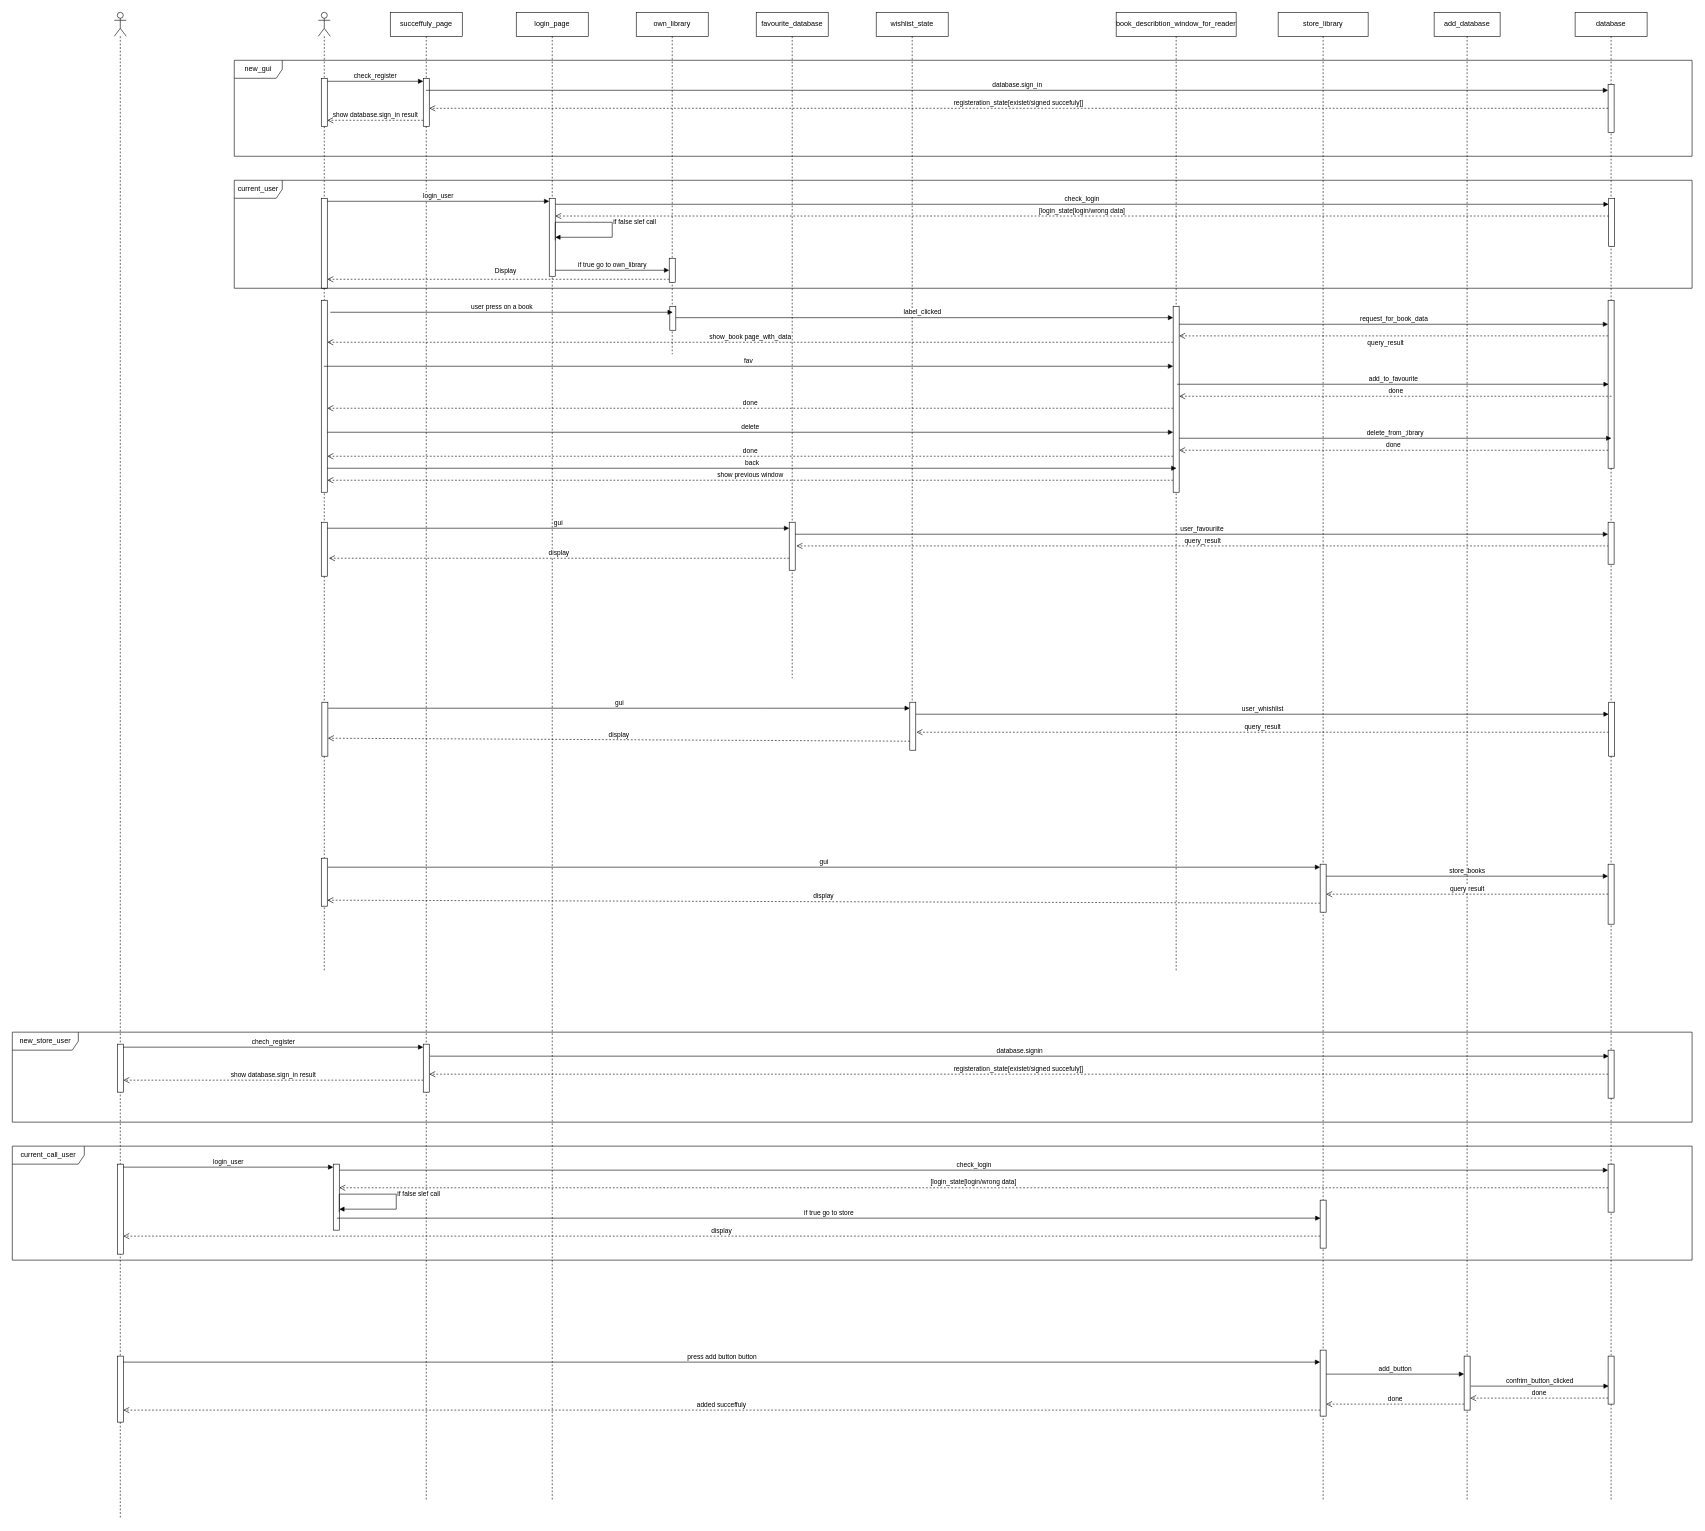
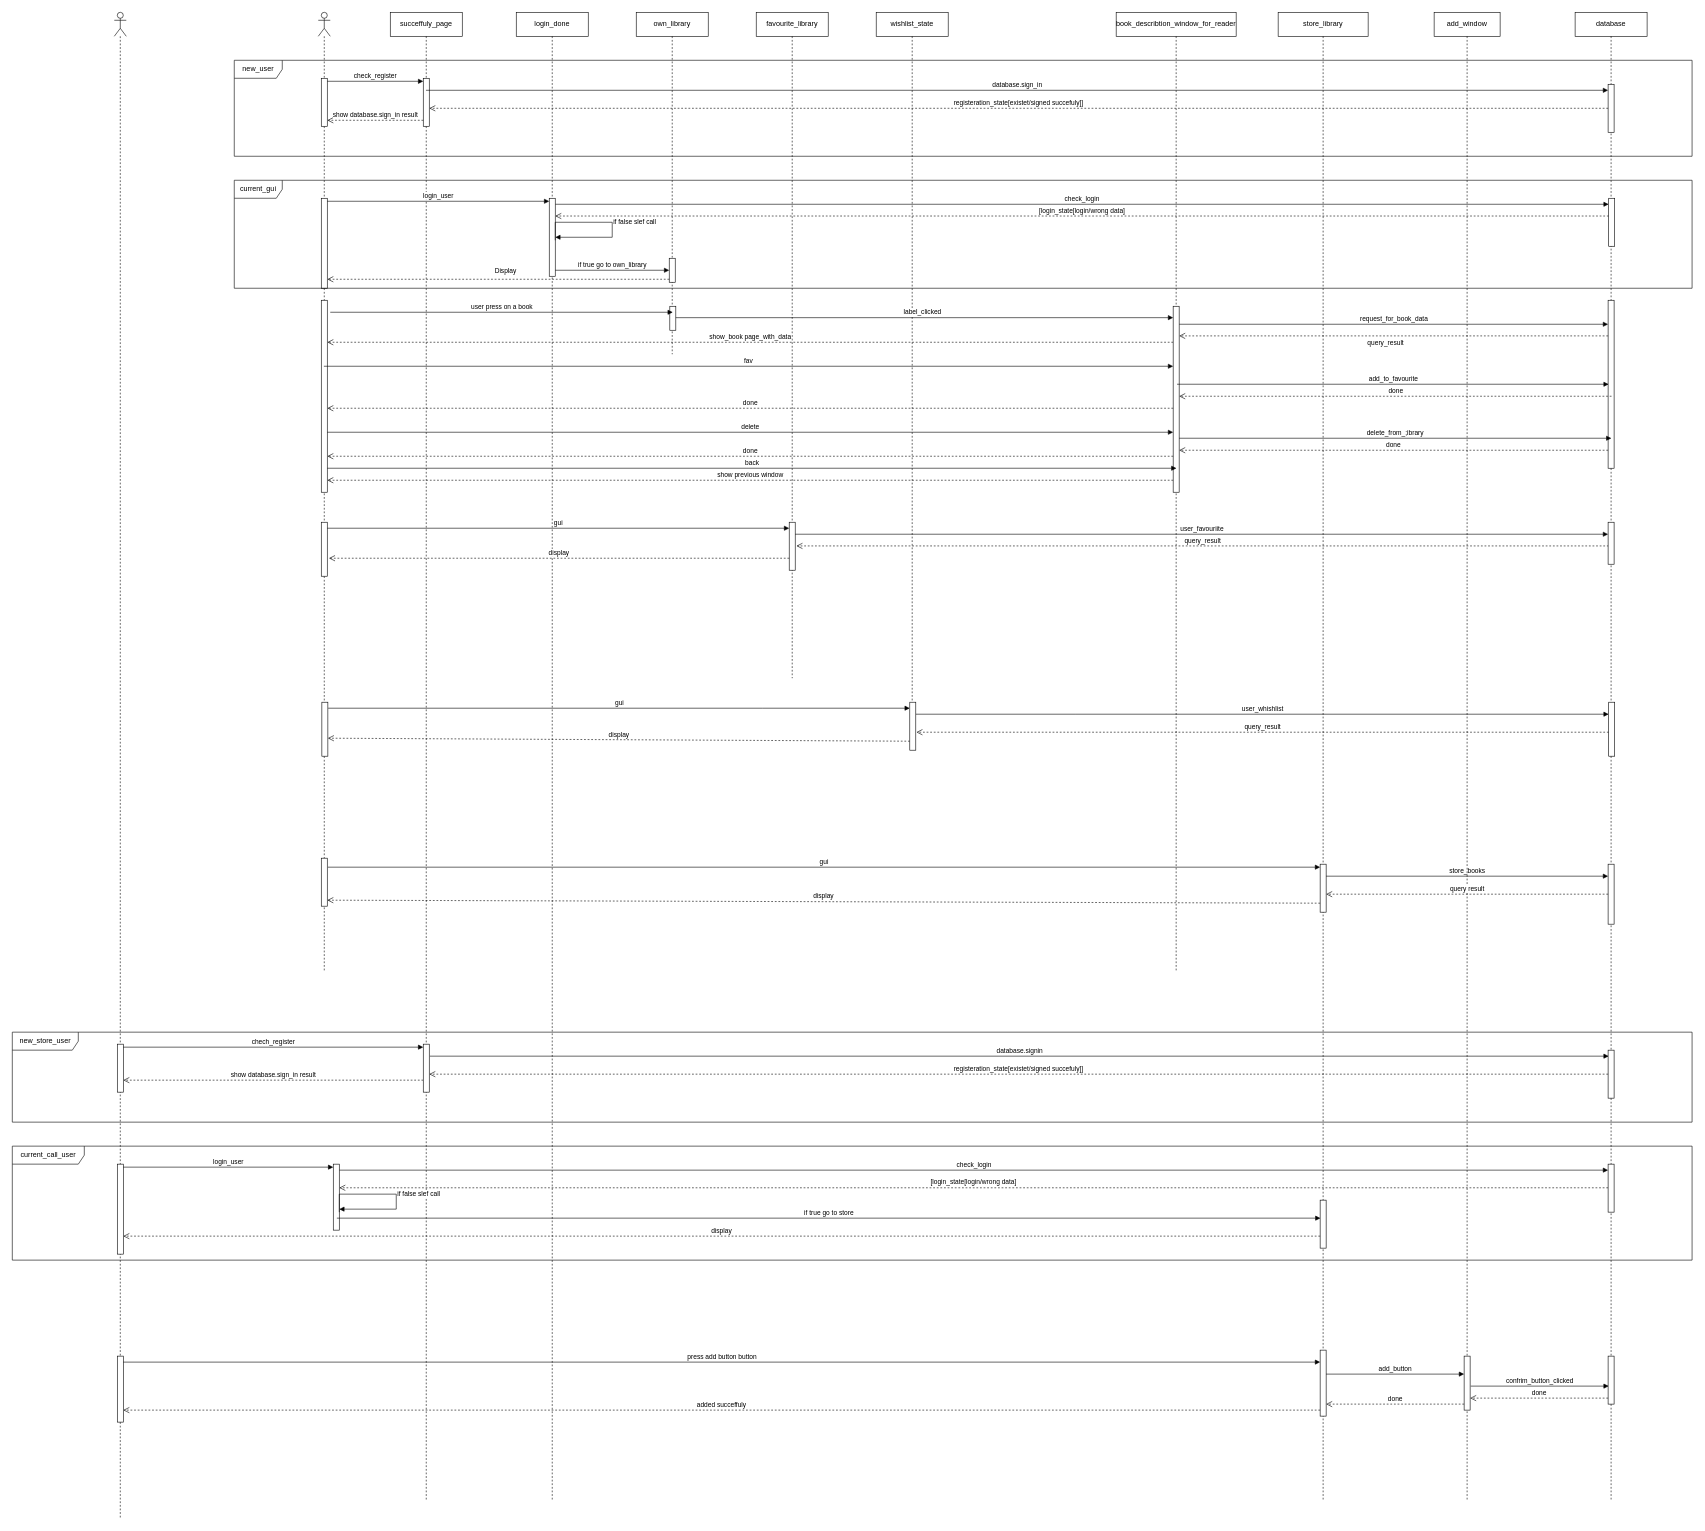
- <mxCell id="2" value="login_page" style="shape=umlLifeline;perimeter=lifelinePerimeter;whiteSpace=wrap;html=1;container=1;dropTarget=0;collapsible=0;recursiveResize=0;outlineConnect=0;portConstraint=eastwest;newEdgeStyle={&quot;curved&quot;:0,&quot;rounded&quot;:0};" parent="1" vertex="1"><mxGeometry x="860" y="20" width="120" height="2480" as="geometry" /></mxCell>
+ <mxCell id="2" value="login_done" style="shape=umlLifeline;perimeter=lifelinePerimeter;whiteSpace=wrap;html=1;container=1;dropTarget=0;collapsible=0;recursiveResize=0;outlineConnect=0;portConstraint=eastwest;newEdgeStyle={&quot;curved&quot;:0,&quot;rounded&quot;:0};" parent="1" vertex="1"><mxGeometry x="860" y="20" width="120" height="2480" as="geometry" /></mxCell>
- <mxCell id="6" value="favourite_database" style="shape=umlLifeline;perimeter=lifelinePerimeter;whiteSpace=wrap;html=1;container=1;dropTarget=0;collapsible=0;recursiveResize=0;outlineConnect=0;portConstraint=eastwest;newEdgeStyle={&quot;curved&quot;:0,&quot;rounded&quot;:0};" parent="1" vertex="1"><mxGeometry x="1260" y="20" width="120" height="1110" as="geometry" /></mxCell>
+ <mxCell id="6" value="favourite_library" style="shape=umlLifeline;perimeter=lifelinePerimeter;whiteSpace=wrap;html=1;container=1;dropTarget=0;collapsible=0;recursiveResize=0;outlineConnect=0;portConstraint=eastwest;newEdgeStyle={&quot;curved&quot;:0,&quot;rounded&quot;:0};" parent="1" vertex="1"><mxGeometry x="1260" y="20" width="120" height="1110" as="geometry" /></mxCell>
- <mxCell id="56" value="add_database" style="shape=umlLifeline;perimeter=lifelinePerimeter;whiteSpace=wrap;html=1;container=1;dropTarget=0;collapsible=0;recursiveResize=0;outlineConnect=0;portConstraint=eastwest;newEdgeStyle={&quot;curved&quot;:0,&quot;rounded&quot;:0};" parent="1" vertex="1"><mxGeometry x="2390" y="20" width="110" height="2480" as="geometry" /></mxCell>
+ <mxCell id="56" value="add_window" style="shape=umlLifeline;perimeter=lifelinePerimeter;whiteSpace=wrap;html=1;container=1;dropTarget=0;collapsible=0;recursiveResize=0;outlineConnect=0;portConstraint=eastwest;newEdgeStyle={&quot;curved&quot;:0,&quot;rounded&quot;:0};" parent="1" vertex="1"><mxGeometry x="2390" y="20" width="110" height="2480" as="geometry" /></mxCell>
- <mxCell id="26" value="new_gui&lt;br&gt;" style="shape=umlFrame;whiteSpace=wrap;html=1;pointerEvents=0;width=80;height=30;" parent="23" vertex="1"><mxGeometry x="-1470" y="80" width="2430" height="160" as="geometry" /></mxCell>
+ <mxCell id="26" value="new_user&lt;br&gt;" style="shape=umlFrame;whiteSpace=wrap;html=1;pointerEvents=0;width=80;height=30;" parent="23" vertex="1"><mxGeometry x="-1470" y="80" width="2430" height="160" as="geometry" /></mxCell>
- <mxCell id="14" value="current_user" style="shape=umlFrame;whiteSpace=wrap;html=1;pointerEvents=0;width=80;height=30;" parent="1" vertex="1"><mxGeometry x="390" y="300" width="2430" height="180" as="geometry" /></mxCell>
+ <mxCell id="14" value="current_gui" style="shape=umlFrame;whiteSpace=wrap;html=1;pointerEvents=0;width=80;height=30;" parent="1" vertex="1"><mxGeometry x="390" y="300" width="2430" height="180" as="geometry" /></mxCell>
